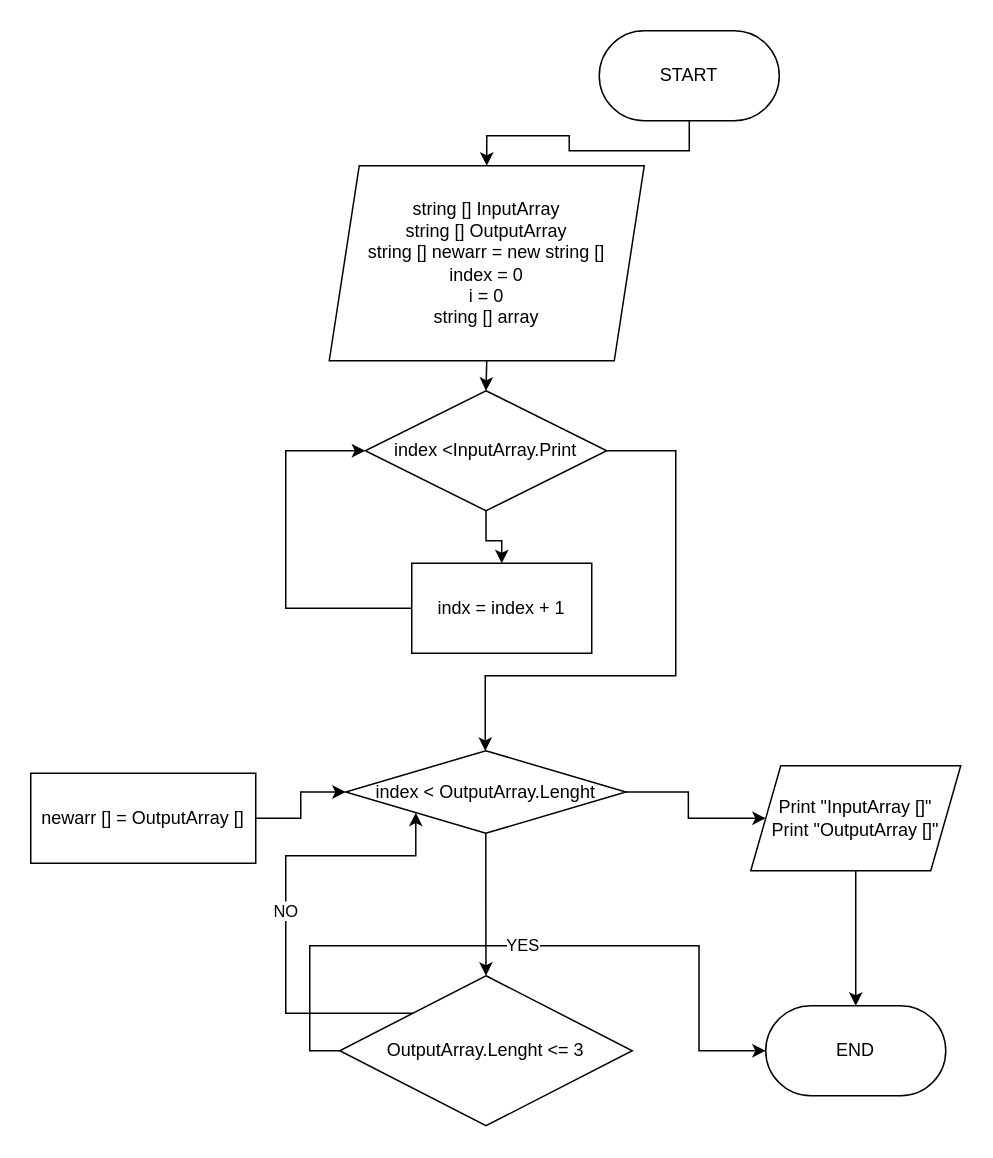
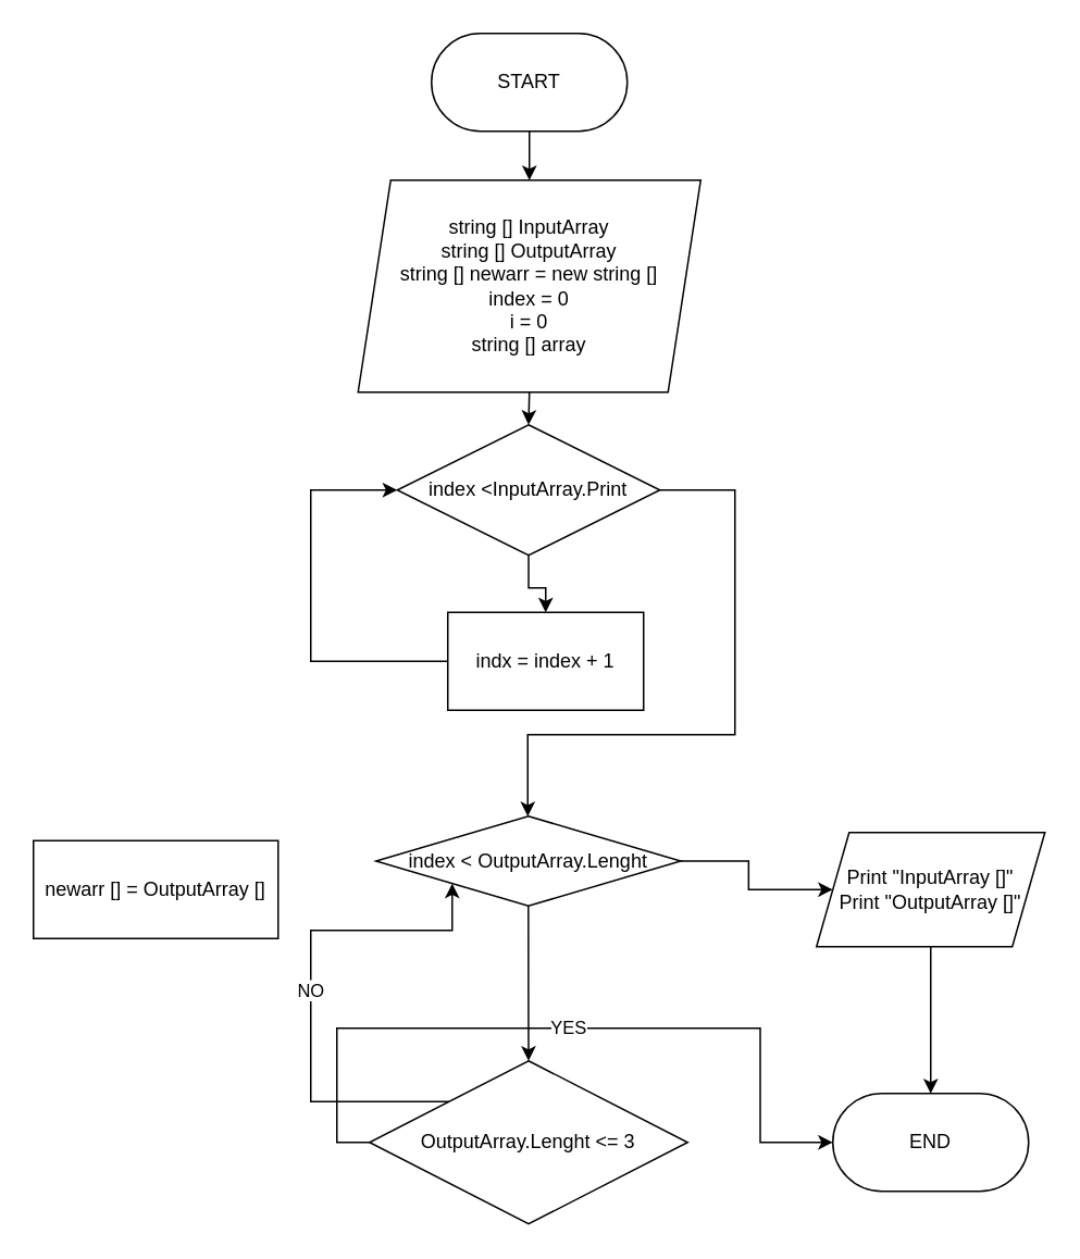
- <mxCell id="3" value="START" style="rounded=1;whiteSpace=wrap;html=1;arcSize=50;" vertex="1" parent="1"><mxGeometry x="399" y="20" width="120" height="60" as="geometry" /></mxCell>
+ <mxCell id="3" value="START" style="rounded=1;whiteSpace=wrap;html=1;arcSize=50;" vertex="1" parent="1"><mxGeometry x="264" y="20" width="120" height="60" as="geometry" /></mxCell>
- <mxCell id="17" style="edgeStyle=orthogonalEdgeStyle;rounded=0;orthogonalLoop=1;jettySize=auto;html=1;exitX=1;exitY=0.5;exitDx=0;exitDy=0;entryX=0;entryY=0.5;entryDx=0;entryDy=0;" edge="1" parent="1" source="18" target="14"><mxGeometry relative="1" as="geometry" /></mxCell>
